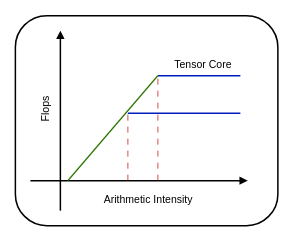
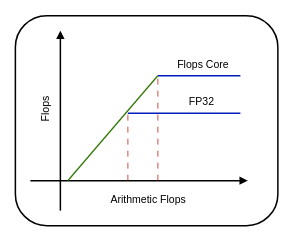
- <mxCell id="11" value="Tensor Core" style="text;html=1;align=center;verticalAlign=middle;resizable=0;points=[];autosize=1;strokeColor=none;fillColor=none;fontSize=14;" vertex="1" parent="3"><mxGeometry x="220" y="70" width="100" height="30" as="geometry" /></mxCell>
+ <mxCell id="11" value="Flops Core" style="text;html=1;align=center;verticalAlign=middle;resizable=0;points=[];autosize=1;strokeColor=none;fillColor=none;fontSize=14;" vertex="1" parent="3"><mxGeometry x="220" y="70" width="100" height="30" as="geometry" /></mxCell>
+ <mxCell id="12" value="FP32&amp;nbsp;" style="text;html=1;align=center;verticalAlign=middle;resizable=0;points=[];autosize=1;strokeColor=none;fillColor=none;fontSize=14;" vertex="1" parent="3"><mxGeometry x="240" y="120" width="60" height="30" as="geometry" /></mxCell>
- <mxCell id="8" value="Arithmetic Intensity" style="text;html=1;align=center;verticalAlign=middle;resizable=0;points=[];autosize=1;strokeColor=none;fillColor=none;fontSize=14;" vertex="1" parent="3"><mxGeometry x="127" y="250" width="140" height="30" as="geometry" /></mxCell>
+ <mxCell id="8" value="Arithmetic Flops" style="text;html=1;align=center;verticalAlign=middle;resizable=0;points=[];autosize=1;strokeColor=none;fillColor=none;fontSize=14;" vertex="1" parent="3"><mxGeometry x="127" y="250" width="140" height="30" as="geometry" /></mxCell>
